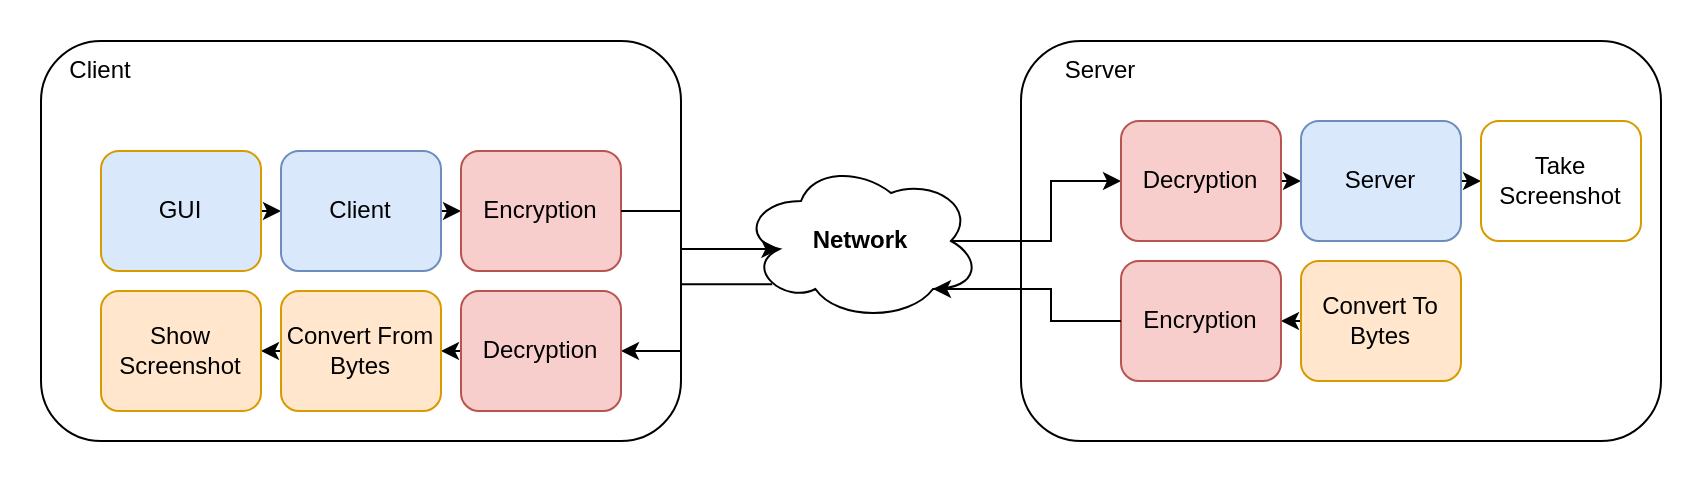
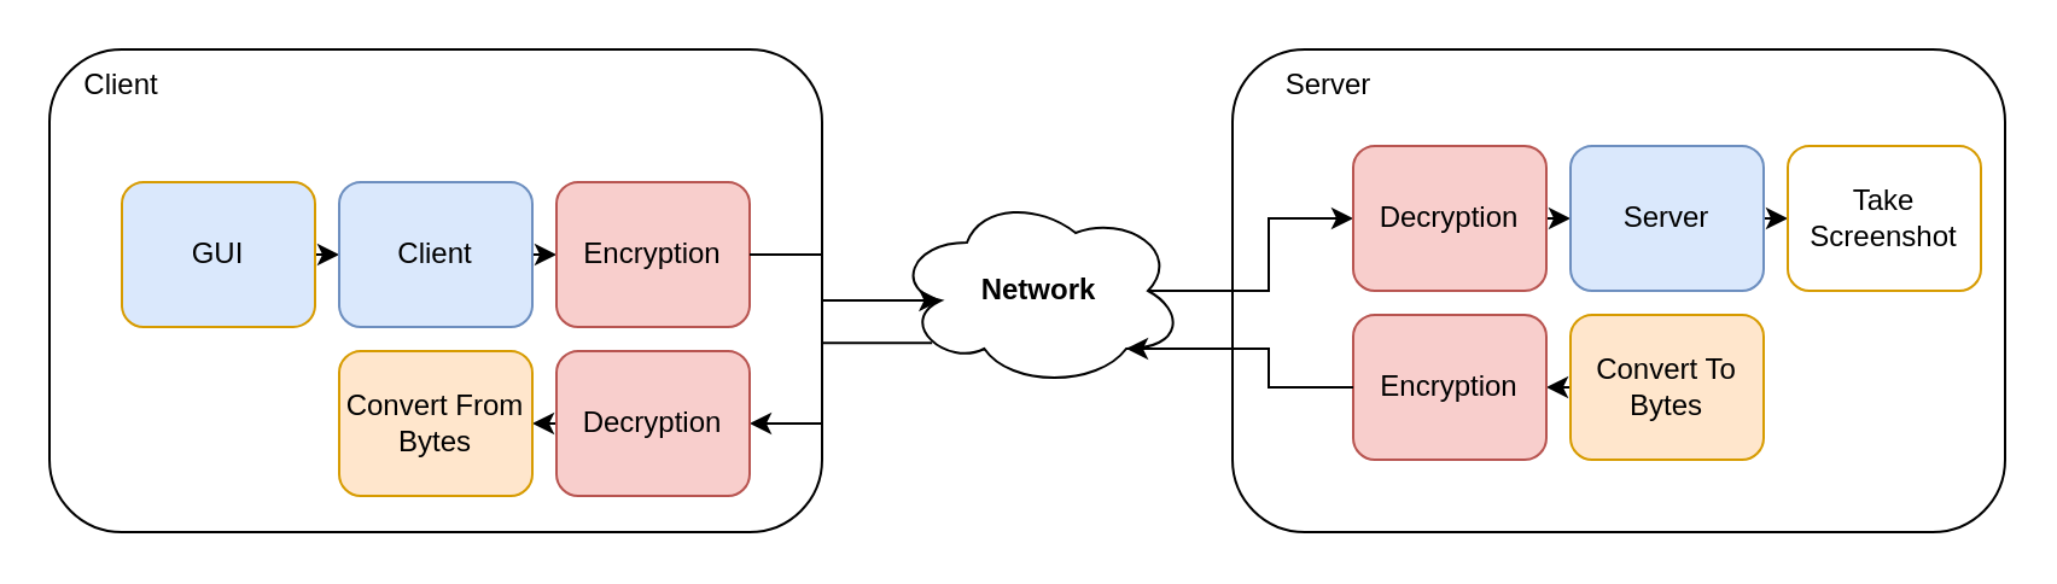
- <mxCell id="34" value="Show Screenshot" style="rounded=1;whiteSpace=wrap;html=1;fillColor=#ffe6cc;strokeColor=#d79b00;" vertex="1" parent="1"><mxGeometry x="50" y="145" width="80" height="60" as="geometry" /></mxCell>
- <mxCell id="32" style="edgeStyle=orthogonalEdgeStyle;rounded=0;orthogonalLoop=1;jettySize=auto;html=1;exitX=0;exitY=0.5;exitDx=0;exitDy=0;entryX=1;entryY=0.5;entryDx=0;entryDy=0;" edge="1" parent="1" source="33" target="34"><mxGeometry relative="1" as="geometry" /></mxCell>
